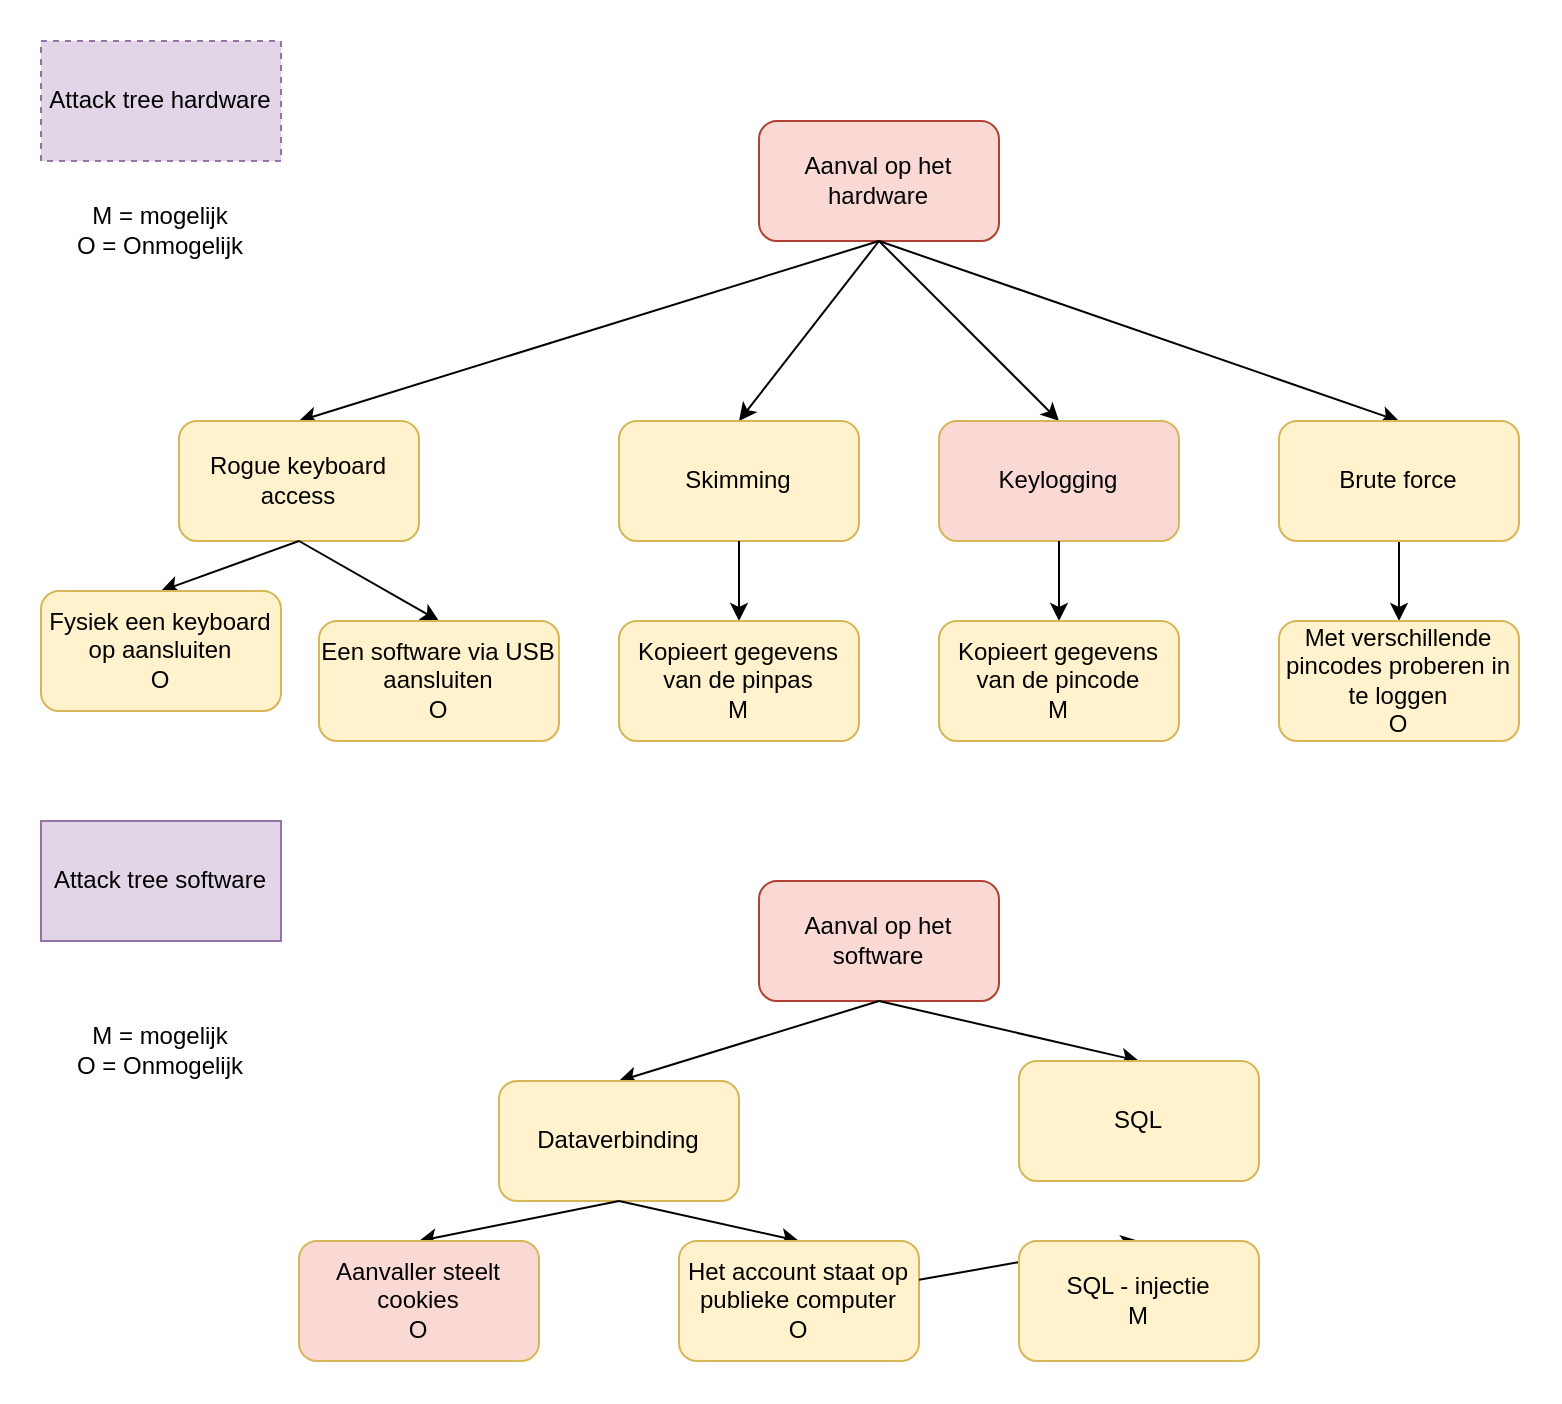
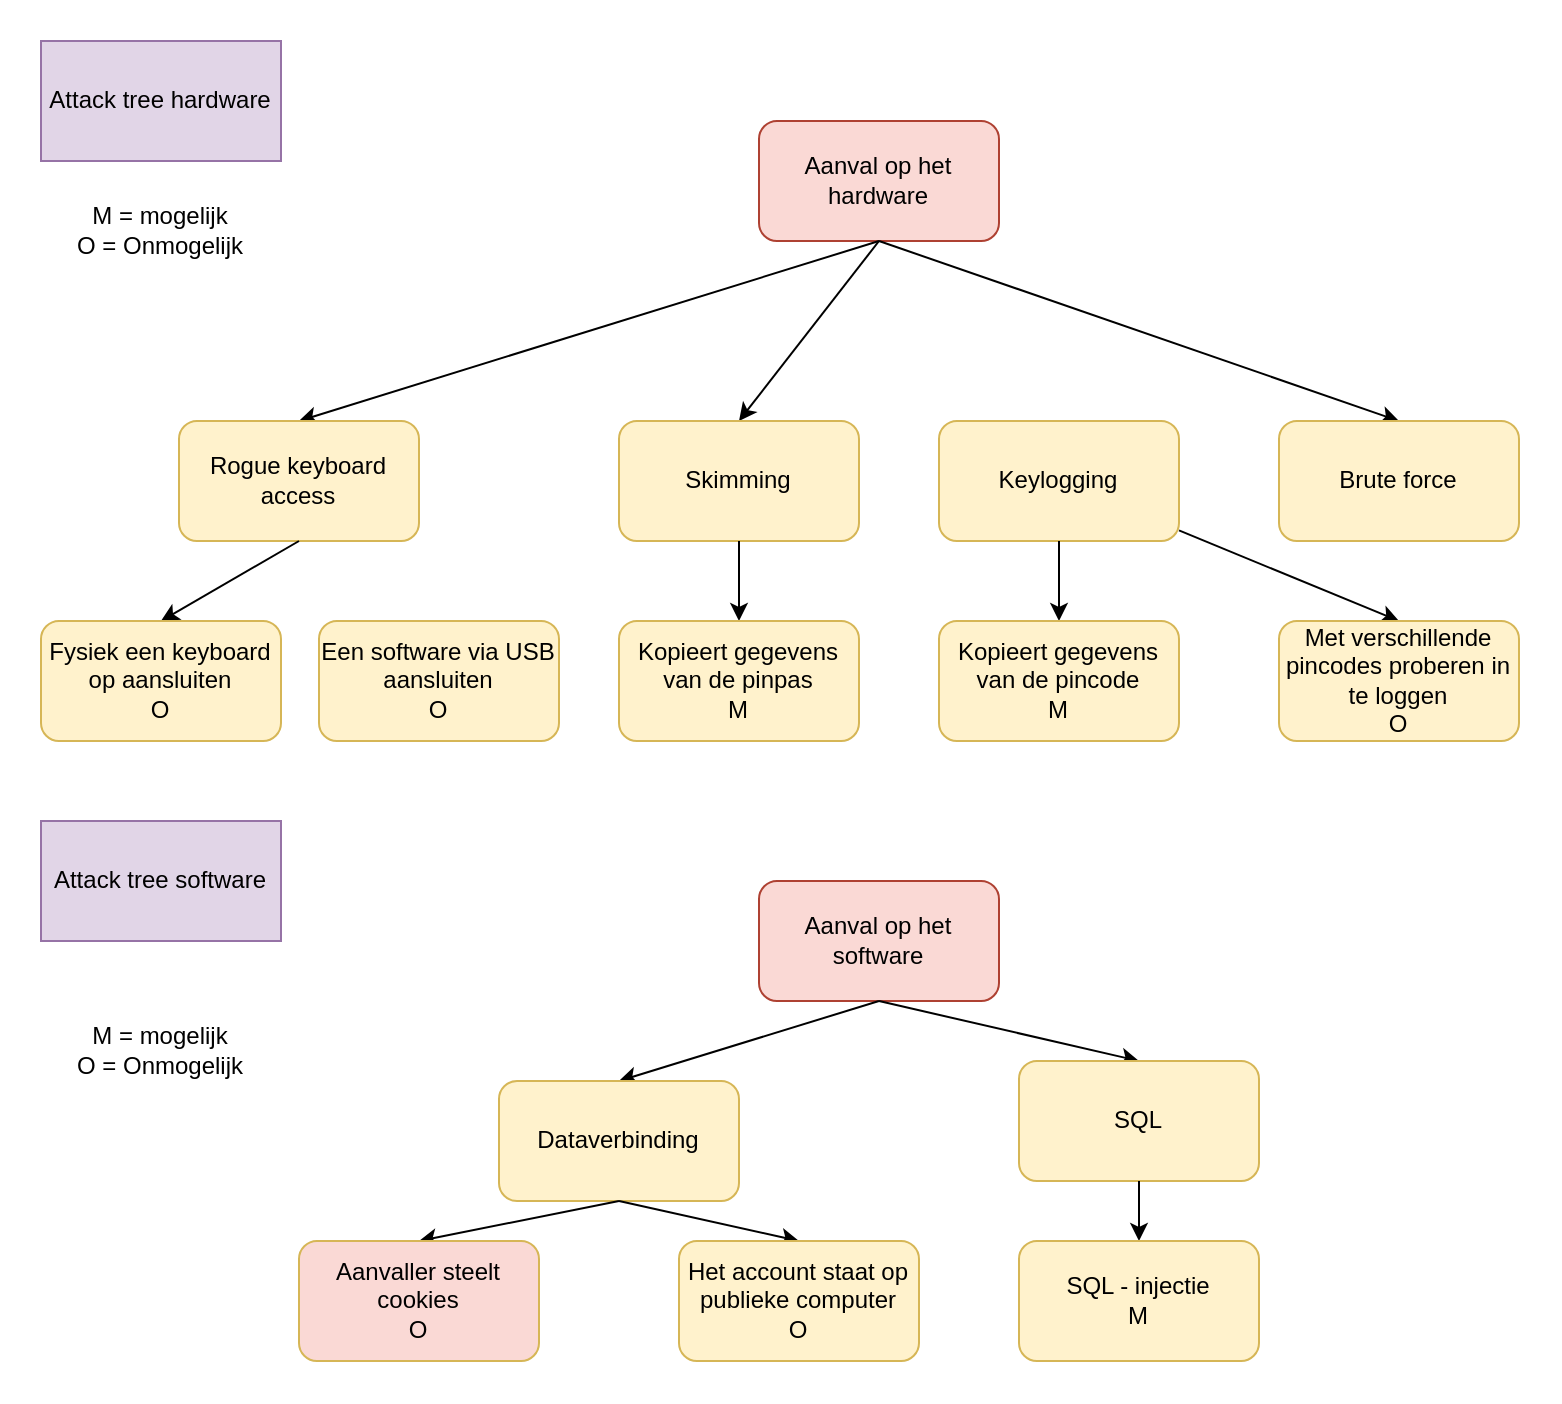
- <mxCell id="9" value="Attack tree hardware" style="rounded=0;whiteSpace=wrap;html=1;fillColor=#e1d5e7;strokeColor=#9673a6;dashed=1;" parent="1" vertex="1"><mxGeometry x="20" y="20" width="120" height="60" as="geometry" /></mxCell>
+ <mxCell id="9" value="Attack tree hardware" style="rounded=0;whiteSpace=wrap;html=1;fillColor=#e1d5e7;strokeColor=#9673a6;" parent="1" vertex="1"><mxGeometry x="20" y="20" width="120" height="60" as="geometry" /></mxCell>
- <mxCell id="7" style="edgeStyle=none;rounded=0;orthogonalLoop=1;jettySize=auto;html=1;exitX=0.5;exitY=0;exitDx=0;exitDy=0;entryX=0.5;entryY=1;entryDx=0;entryDy=0;startArrow=classic;startFill=1;endArrow=none;endFill=0;" parent="1" source="8" target="2" edge="1"><mxGeometry relative="1" as="geometry" /></mxCell>
- <mxCell id="8" value="&lt;div&gt;Keylogging&lt;/div&gt;" style="rounded=1;whiteSpace=wrap;html=1;fillColor=#fad9d5;strokeColor=#d6b656;" parent="1" vertex="1"><mxGeometry x="469" y="210" width="120" height="60" as="geometry" /></mxCell>
+ <mxCell id="8" value="&lt;div&gt;Keylogging&lt;/div&gt;" style="rounded=1;whiteSpace=wrap;html=1;fillColor=#fff2cc;strokeColor=#d6b656;" parent="1" vertex="1"><mxGeometry x="469" y="210" width="120" height="60" as="geometry" /></mxCell>
- <mxCell id="18" style="edgeStyle=none;rounded=0;orthogonalLoop=1;jettySize=auto;html=1;exitX=0.5;exitY=0;exitDx=0;exitDy=0;entryX=0.5;entryY=1;entryDx=0;entryDy=0;startArrow=classic;startFill=1;endArrow=none;endFill=0;" parent="1" source="19" target="22" edge="1"><mxGeometry relative="1" as="geometry" /></mxCell>
+ <mxCell id="18" style="edgeStyle=none;rounded=0;orthogonalLoop=1;jettySize=auto;html=1;exitX=0.5;exitY=0;exitDx=0;exitDy=0;startArrow=classic;startFill=1;endArrow=none;endFill=0;" parent="1" source="19" target="8" edge="1"><mxGeometry relative="1" as="geometry" /></mxCell>
- <mxCell id="25" style="edgeStyle=none;rounded=0;orthogonalLoop=1;jettySize=auto;html=1;exitX=0.5;exitY=0;exitDx=0;exitDy=0;entryX=0.5;entryY=1;entryDx=0;entryDy=0;startArrow=classic;startFill=1;endArrow=none;endFill=0;" parent="1" source="26" target="4" edge="1"><mxGeometry relative="1" as="geometry" /></mxCell>
- <mxCell id="24" value="&lt;div&gt;Fysiek een keyboard op aansluiten&lt;/div&gt;&lt;div&gt;O&lt;br&gt;&lt;/div&gt;" style="rounded=1;whiteSpace=wrap;html=1;fillColor=#fff2cc;strokeColor=#d6b656;" parent="1" vertex="1"><mxGeometry x="20" y="295" width="120" height="60" as="geometry" /></mxCell>
+ <mxCell id="24" value="&lt;div&gt;Fysiek een keyboard op aansluiten&lt;/div&gt;&lt;div&gt;O&lt;br&gt;&lt;/div&gt;" style="rounded=1;whiteSpace=wrap;html=1;fillColor=#fff2cc;strokeColor=#d6b656;" parent="1" vertex="1"><mxGeometry x="20" y="310" width="120" height="60" as="geometry" /></mxCell>
- <mxCell id="33" style="edgeStyle=none;rounded=0;orthogonalLoop=1;jettySize=auto;html=1;exitX=0.5;exitY=0;exitDx=0;exitDy=0;startArrow=classic;startFill=1;endArrow=none;endFill=0;" parent="1" source="34" target="32" edge="1"><mxGeometry relative="1" as="geometry" /></mxCell>
+ <mxCell id="33" style="edgeStyle=none;rounded=0;orthogonalLoop=1;jettySize=auto;html=1;exitX=0.5;exitY=0;exitDx=0;exitDy=0;entryX=0.5;entryY=1;entryDx=0;entryDy=0;startArrow=classic;startFill=1;endArrow=none;endFill=0;" parent="1" source="34" target="13" edge="1"><mxGeometry relative="1" as="geometry" /></mxCell>
